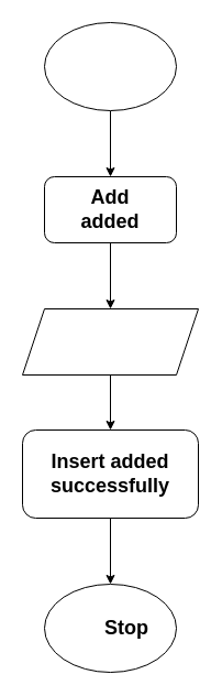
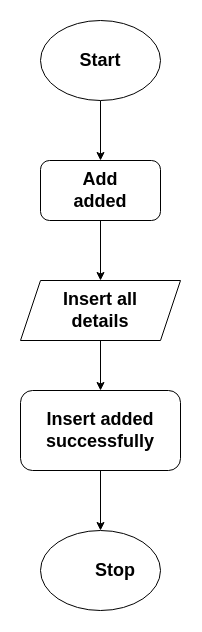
+ <mxCell id="11" value="&lt;font style=&quot;font-size: 18px;&quot;&gt;&lt;b&gt;Start&lt;/b&gt;&lt;/font&gt;" style="text;html=1;strokeColor=none;fillColor=none;align=center;verticalAlign=middle;whiteSpace=wrap;rounded=0;" vertex="1" parent="1"><mxGeometry x="70" y="45" width="60" height="30" as="geometry" /></mxCell>
+ <mxCell id="13" value="&lt;font style=&quot;font-size: 18px;&quot;&gt;Insert all details&lt;/font&gt;" style="text;html=1;strokeColor=none;fillColor=none;align=center;verticalAlign=middle;whiteSpace=wrap;rounded=0;fontStyle=1" vertex="1" parent="1"><mxGeometry x="35" y="302.5" width="130" height="15" as="geometry" /></mxCell>
